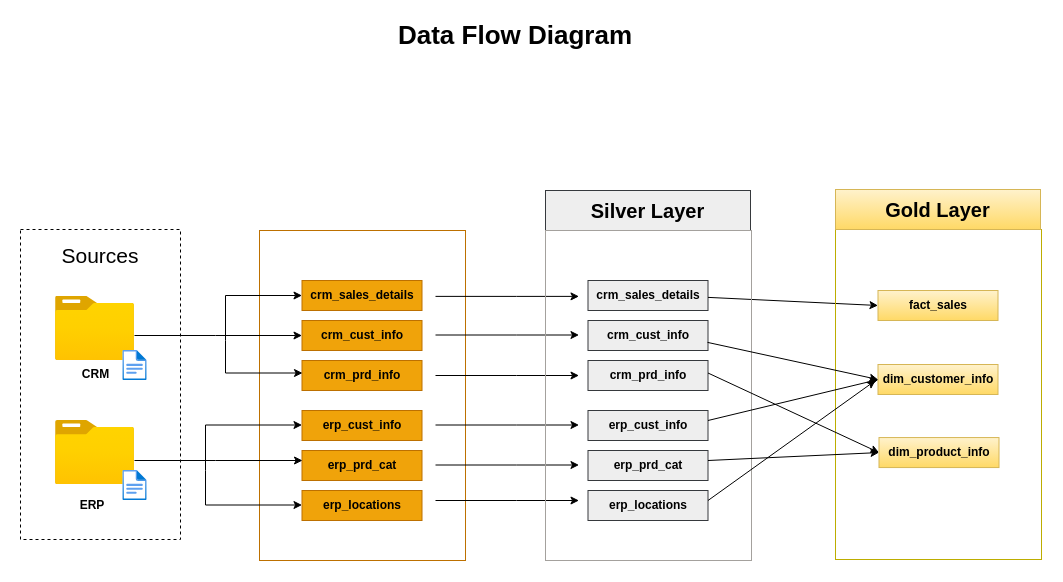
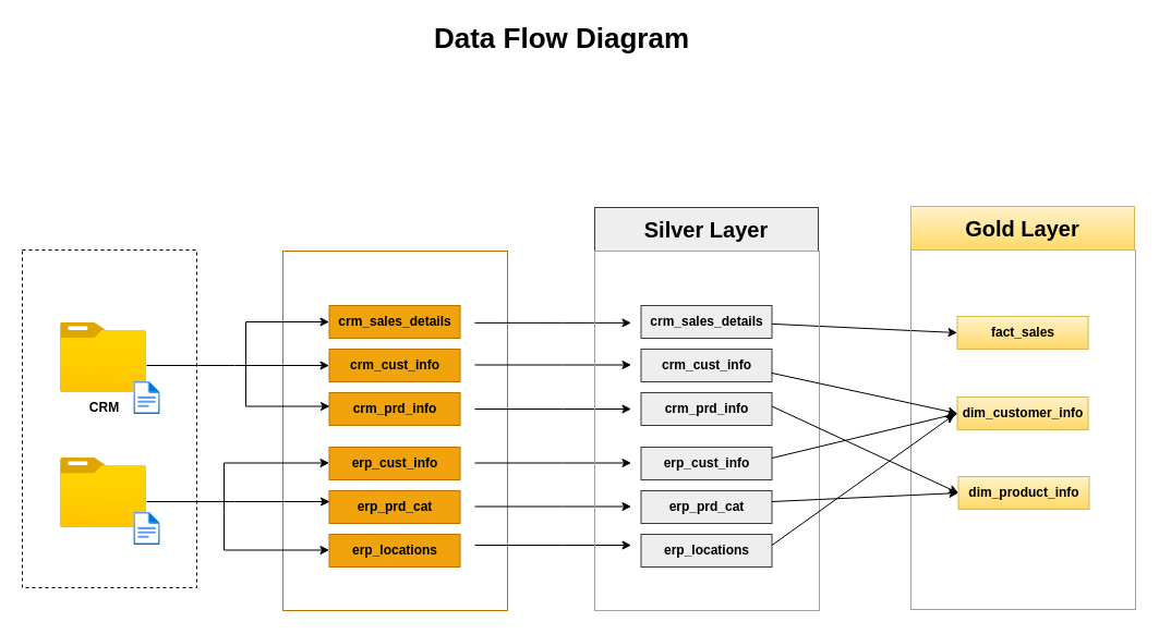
- <mxCell id="3" value="&lt;p&gt;Sources&lt;/p&gt;" style="text;html=1;align=center;verticalAlign=middle;whiteSpace=wrap;rounded=0;fontSize=21;fillColor=default;" parent="1" vertex="1"><mxGeometry x="40" y="240" width="120" height="30" as="geometry" /></mxCell>
- <mxCell id="7" value="&lt;b&gt;ERP&lt;/b&gt;" style="text;html=1;align=center;verticalAlign=middle;whiteSpace=wrap;rounded=0;" parent="1" vertex="1"><mxGeometry x="62.33" y="490" width="60" height="30" as="geometry" /></mxCell>
